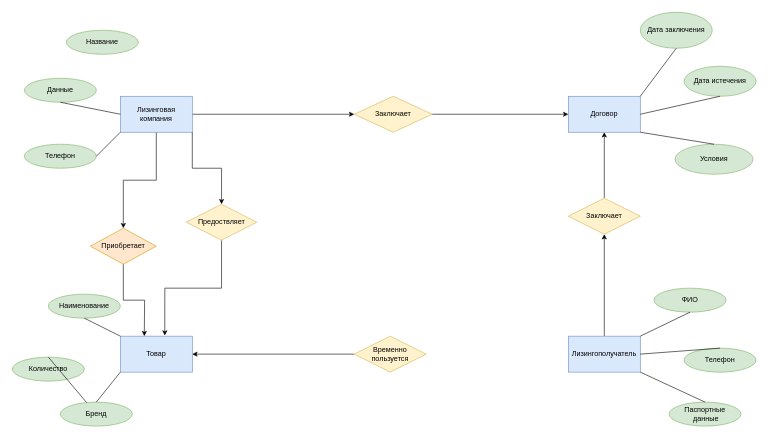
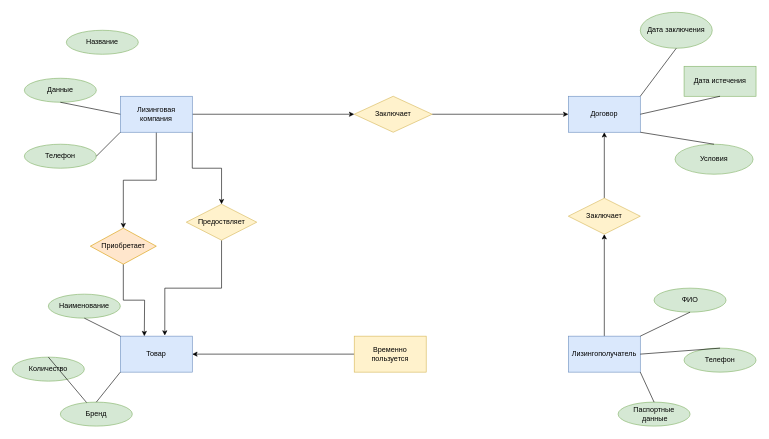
- <mxCell id="21" value="Дата истечения" style="ellipse;whiteSpace=wrap;html=1;fillColor=#d5e8d4;strokeColor=#82b366;" vertex="1" parent="1"><mxGeometry x="1140" y="110" width="120" height="50" as="geometry" /></mxCell>
+ <mxCell id="21" value="Дата истечения" style="whiteSpace=wrap;html=1;fillColor=#d5e8d4;strokeColor=#82b366;rounded=0;" vertex="1" parent="1"><mxGeometry x="1140" y="110" width="120" height="50" as="geometry" /></mxCell>
- <mxCell id="11" value="Временно пользуется" style="rhombus;whiteSpace=wrap;html=1;fillColor=#fff2cc;strokeColor=#d6b656;" vertex="1" parent="1"><mxGeometry x="590" y="560" width="120" height="60" as="geometry" /></mxCell>
+ <mxCell id="11" value="Временно пользуется" style="whiteSpace=wrap;html=1;fillColor=#fff2cc;strokeColor=#d6b656;rounded=0;" vertex="1" parent="1"><mxGeometry x="590" y="560" width="120" height="60" as="geometry" /></mxCell>
- <mxCell id="25" value="Паспортные&lt;br&gt;&amp;nbsp;данные" style="ellipse;whiteSpace=wrap;html=1;fillColor=#d5e8d4;strokeColor=#82b366;" vertex="1" parent="1"><mxGeometry x="1115" y="670" width="120" height="40" as="geometry" /></mxCell>
+ <mxCell id="25" value="Паспортные&lt;br&gt;&amp;nbsp;данные" style="ellipse;whiteSpace=wrap;html=1;fillColor=#d5e8d4;strokeColor=#82b366;" vertex="1" parent="1"><mxGeometry x="1030" y="670" width="120" height="40" as="geometry" /></mxCell>
